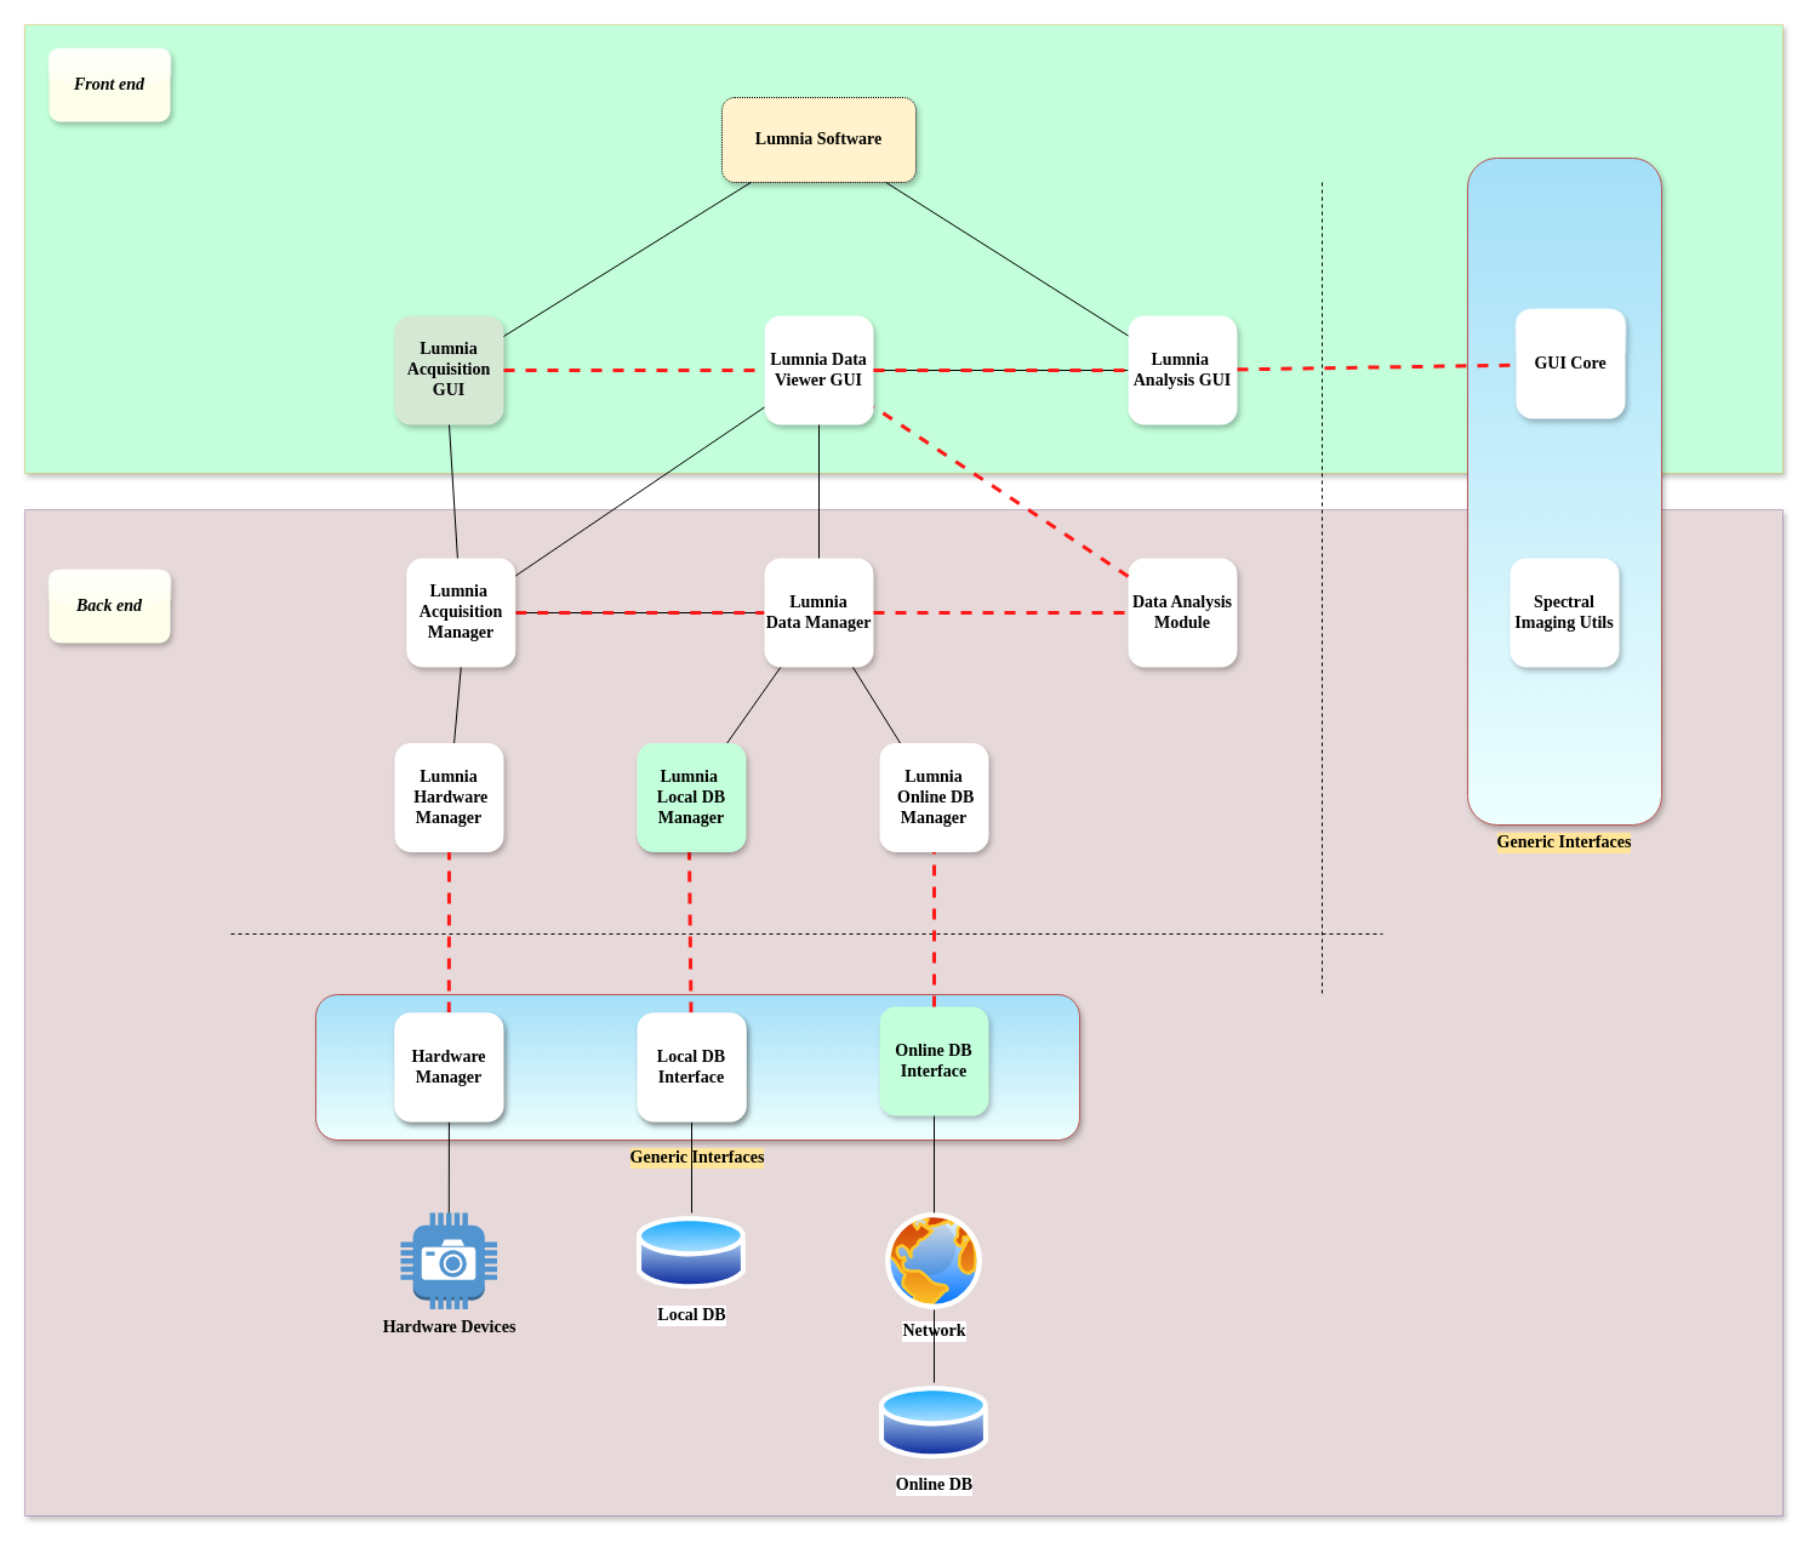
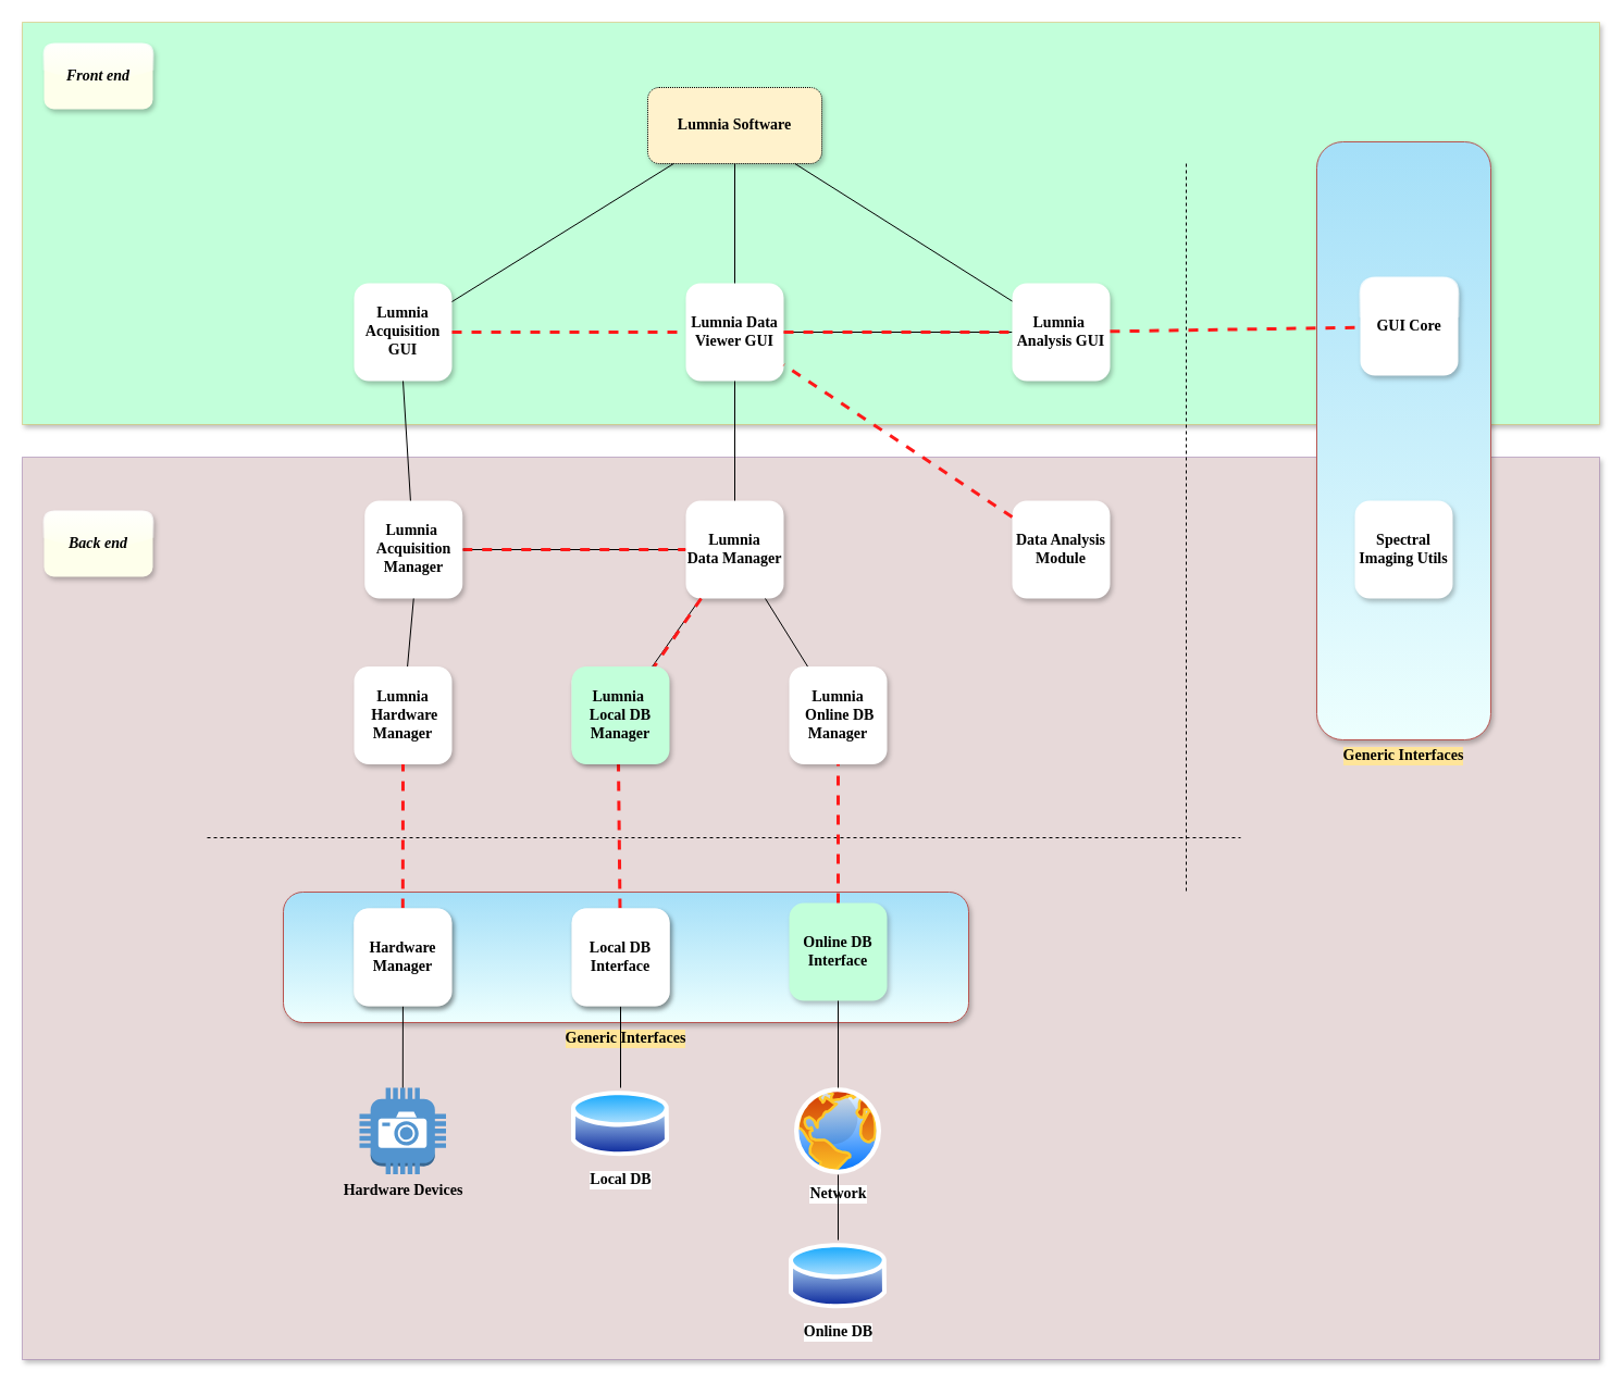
- <mxCell id="22" value="Lumnia Acquisition GUI" style="whiteSpace=wrap;html=1;aspect=fixed;strokeColor=none;rounded=1;shadow=1;fontStyle=1;fontSize=14;fontFamily=Verdana;fillColor=#d5e8d4;" parent="1" vertex="1"><mxGeometry x="325" y="260" width="90" height="90" as="geometry" /></mxCell>
+ <mxCell id="22" value="Lumnia Acquisition GUI" style="whiteSpace=wrap;html=1;aspect=fixed;strokeColor=none;rounded=1;shadow=1;fontStyle=1;fontSize=14;fontFamily=Verdana;" parent="1" vertex="1"><mxGeometry x="325" y="260" width="90" height="90" as="geometry" /></mxCell>
- <mxCell id="52" value="" style="endArrow=none;html=1;strokeColor=#000000;strokeWidth=1;fontColor=#000000;fontStyle=1;fontSize=14;fontFamily=Verdana;" parent="1" source="23" target="20" edge="1"><mxGeometry width="50" height="50" relative="1" as="geometry"><mxPoint x="675" y="239.289" as="sourcePoint" /><mxPoint x="675" y="189.289" as="targetPoint" /></mxGeometry></mxCell>
+ <mxCell id="52" value="" style="endArrow=none;html=1;strokeColor=#000000;strokeWidth=1;fontColor=#000000;fontStyle=1;fontSize=14;fontFamily=Verdana;" parent="1" source="23" target="50" edge="1"><mxGeometry width="50" height="50" relative="1" as="geometry"><mxPoint x="675" y="239.289" as="sourcePoint" /><mxPoint x="675" y="189.289" as="targetPoint" /></mxGeometry></mxCell>
- <mxCell id="38" value="" style="endArrow=none;html=1;entryX=0;entryY=0.5;entryDx=0;entryDy=0;fillColor=#f8cecc;dashed=1;strokeWidth=3;fontStyle=1;fontSize=14;fontFamily=Verdana;strokeColor=#FF1919;" parent="1" source="21" target="25" edge="1"><mxGeometry width="50" height="50" relative="1" as="geometry"><mxPoint x="710" y="550" as="sourcePoint" /><mxPoint x="780.711" y="500" as="targetPoint" /></mxGeometry></mxCell>
+ <mxCell id="38" value="" style="endArrow=none;html=1;fillColor=#f8cecc;dashed=1;strokeWidth=3;fontStyle=1;fontSize=14;fontFamily=Verdana;strokeColor=#FF1919;" parent="1" source="21" target="49" edge="1"><mxGeometry width="50" height="50" relative="1" as="geometry"><mxPoint x="710" y="550" as="sourcePoint" /><mxPoint x="780.711" y="500" as="targetPoint" /></mxGeometry></mxCell>
